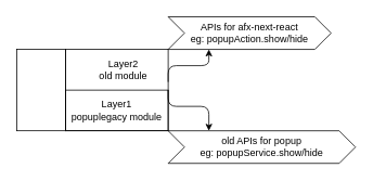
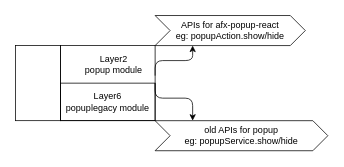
- <mxCell id="8" value="APIs for afx-next-react&lt;br&gt;eg: popupAction.show/hide" style="shape=step;perimeter=stepPerimeter;whiteSpace=wrap;html=1;fixedSize=1;rounded=0;fillColor=none;" vertex="1" parent="1"><mxGeometry x="206" y="20" width="200" height="40" as="geometry" /></mxCell>
+ <mxCell id="8" value="APIs for afx-popup-react&lt;br&gt;eg: popupAction.show/hide" style="shape=step;perimeter=stepPerimeter;whiteSpace=wrap;html=1;fixedSize=1;rounded=0;fillColor=none;" vertex="1" parent="1"><mxGeometry x="206" y="20" width="200" height="40" as="geometry" /></mxCell>
- <mxCell id="4" value="Layer2&lt;br&gt;old module" style="text;html=1;strokeColor=none;fillColor=none;align=center;verticalAlign=middle;whiteSpace=wrap;rounded=0;" vertex="1" parent="1"><mxGeometry x="96" y="70" width="110" height="30" as="geometry" /></mxCell>
+ <mxCell id="4" value="Layer2&lt;br&gt;popup module" style="text;html=1;strokeColor=none;fillColor=none;align=center;verticalAlign=middle;whiteSpace=wrap;rounded=0;" vertex="1" parent="1"><mxGeometry x="96" y="70" width="110" height="30" as="geometry" /></mxCell>
- <mxCell id="2" value="Layer1&lt;br&gt;popuplegacy module" style="shape=ext;rounded=0;html=1;whiteSpace=wrap;" vertex="1" parent="1"><mxGeometry x="80" y="110" width="126" height="50" as="geometry" /></mxCell>
+ <mxCell id="2" value="Layer6&lt;br&gt;popuplegacy module" style="shape=ext;rounded=0;html=1;whiteSpace=wrap;" vertex="1" parent="1"><mxGeometry x="80" y="110" width="126" height="50" as="geometry" /></mxCell>
